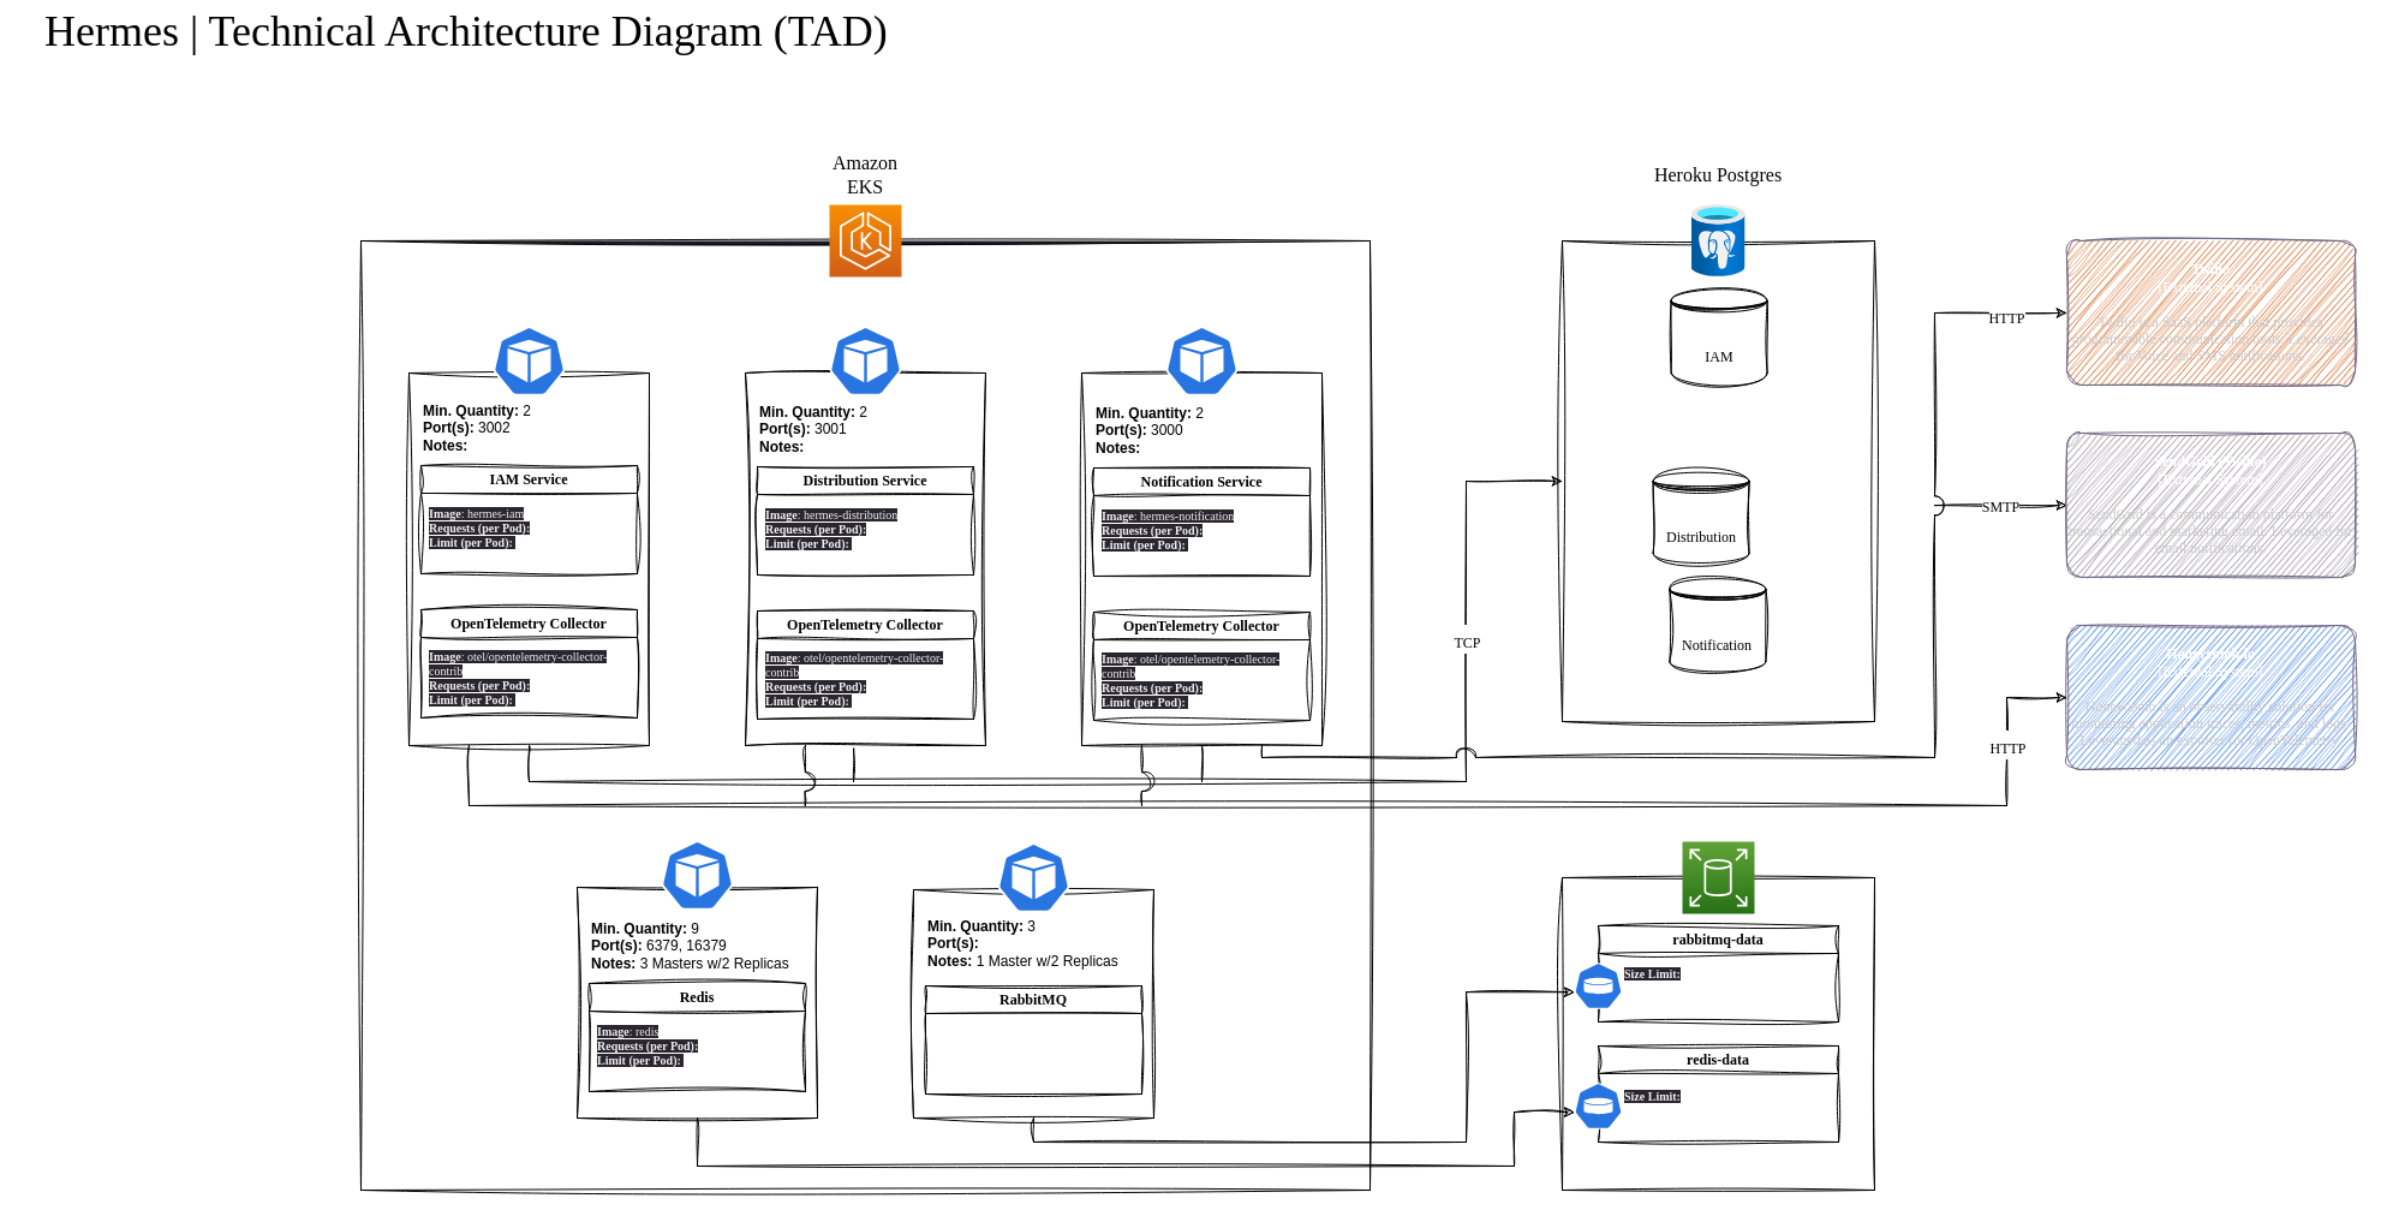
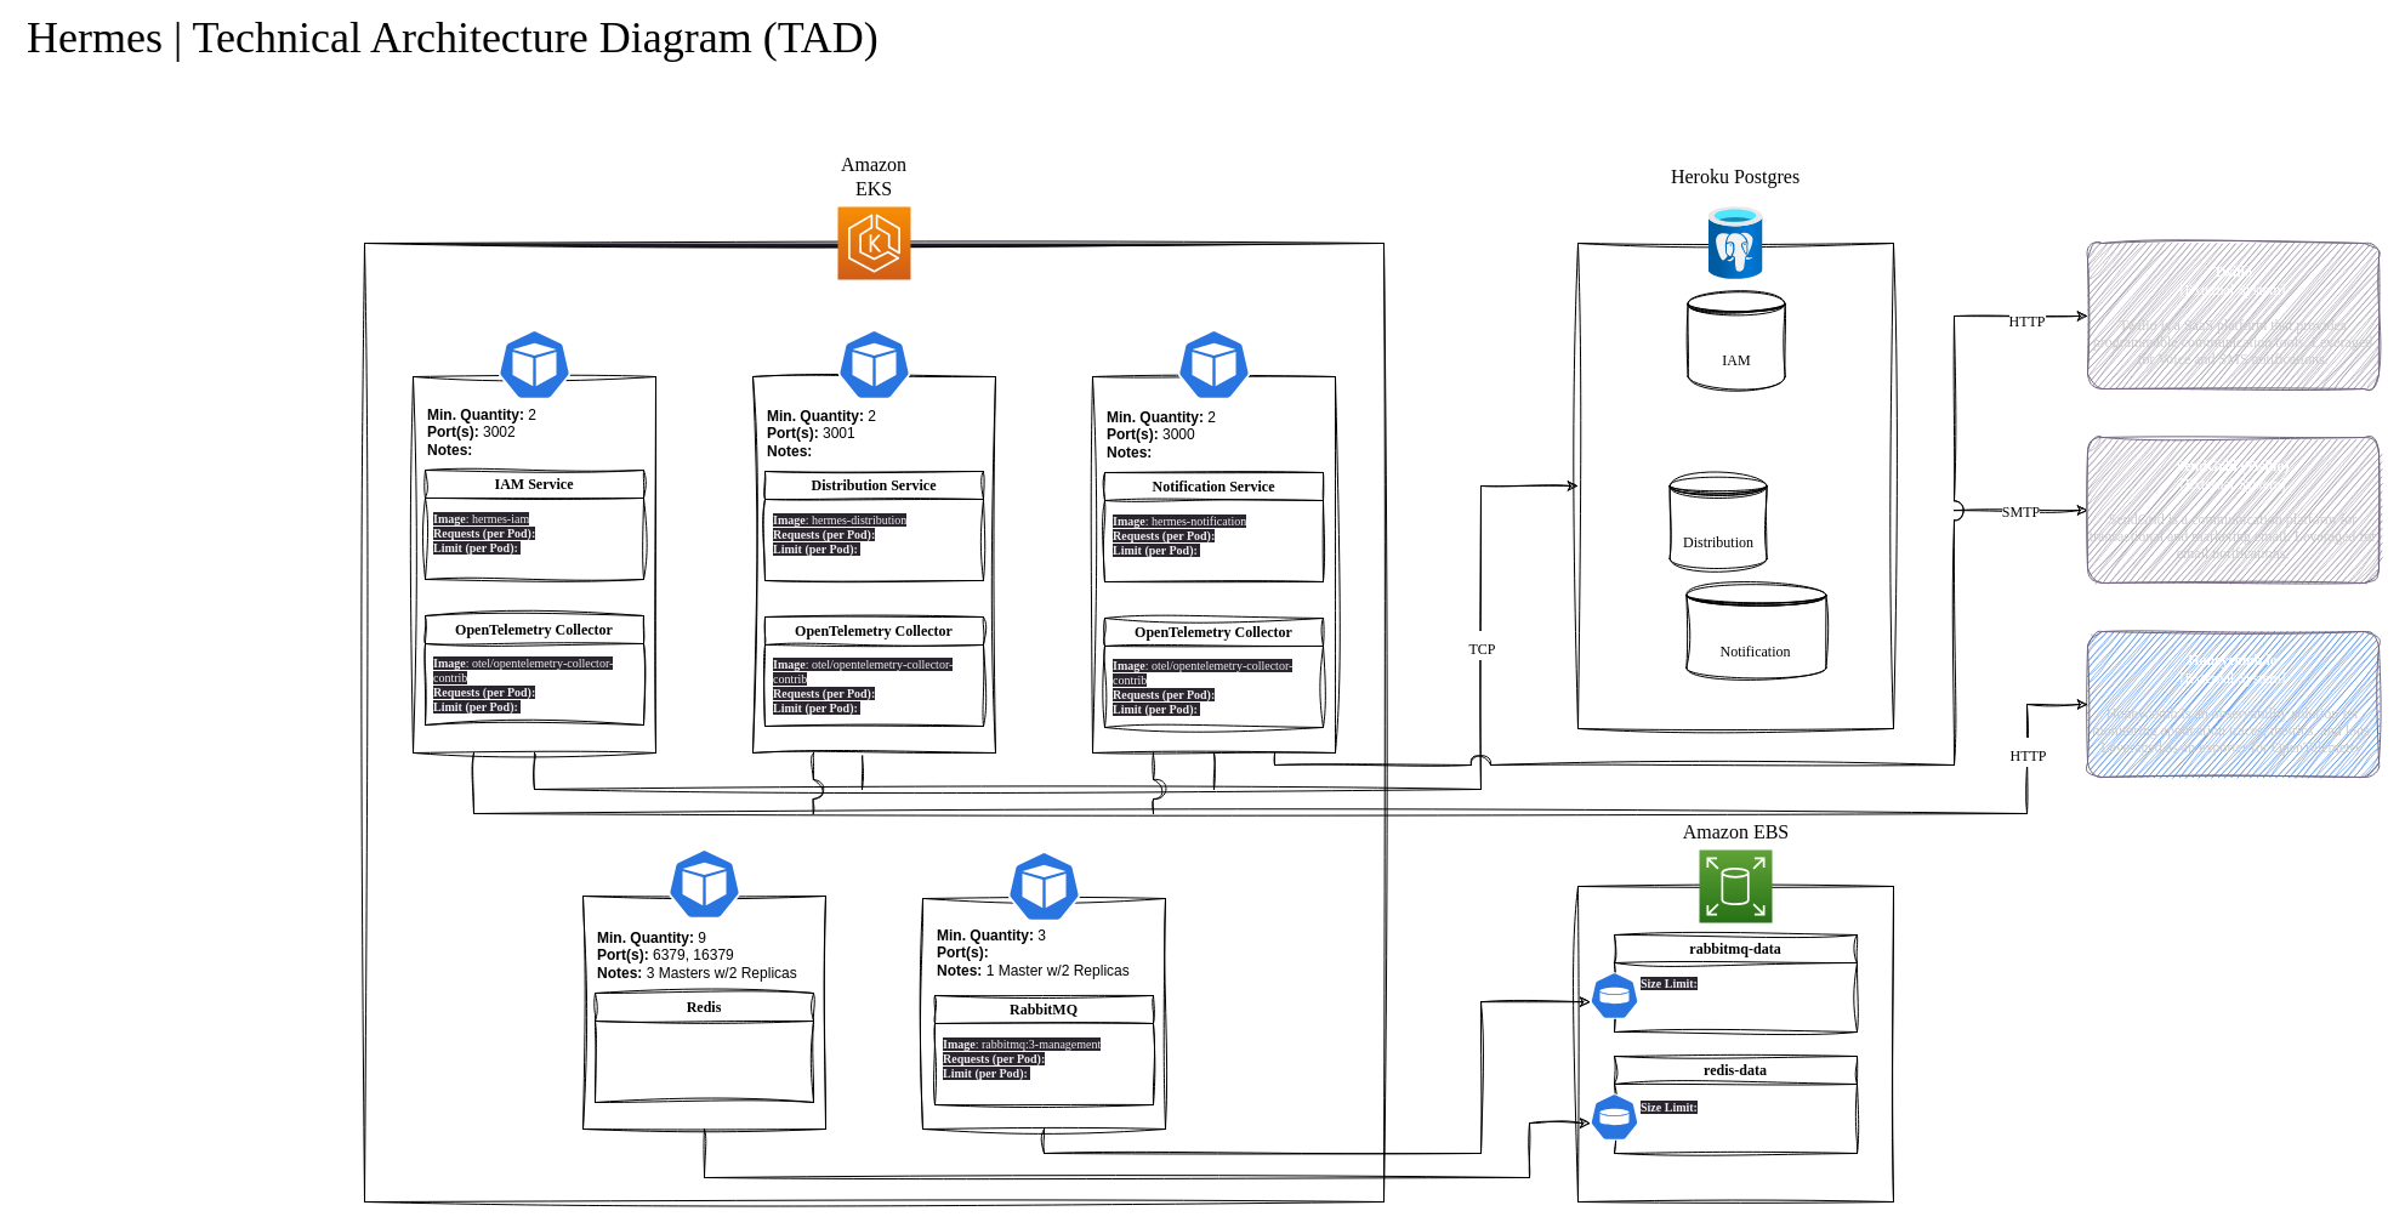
- <mxCell id="4" value="&lt;p style=&quot;line-height: 120%;&quot;&gt;&lt;font style=&quot;font-size: 36px;&quot; data-font-src=&quot;https://fonts.googleapis.com/css?family=Fredericka+the+Great&quot; face=&quot;Fredericka the Great&quot;&gt;Hermes | Technical Architecture Diagram (TAD)&lt;/font&gt;&lt;/p&gt;" style="text;html=1;strokeColor=none;fillColor=none;align=left;verticalAlign=middle;whiteSpace=wrap;rounded=0;sketch=1;curveFitting=1;jiggle=2;" parent="1" vertex="1"><mxGeometry x="35" y="15" width="840" height="30" as="geometry" /></mxCell>
+ <mxCell id="4" value="&lt;p style=&quot;line-height: 120%;&quot;&gt;&lt;font style=&quot;font-size: 36px;&quot; data-font-src=&quot;https://fonts.googleapis.com/css?family=Fredericka+the+Great&quot; face=&quot;Fredericka the Great&quot;&gt;Hermes | Technical Architecture Diagram (TAD)&lt;/font&gt;&lt;/p&gt;" style="text;html=1;strokeColor=none;fillColor=none;align=left;verticalAlign=middle;whiteSpace=wrap;rounded=0;sketch=1;curveFitting=1;jiggle=2;" parent="1" vertex="1"><mxGeometry x="20" y="20" width="840" height="30" as="geometry" /></mxCell>
- <mxCell id="57" value="&lt;font style=&quot;font-size: 12px;&quot;&gt;&lt;b style=&quot;font-size: 12px;&quot;&gt;Twilio&lt;/b&gt;&lt;/font&gt;&lt;div style=&quot;font-size: 12px;&quot;&gt;[External System]&lt;/div&gt;&lt;br style=&quot;font-size: 12px;&quot;&gt;&lt;div style=&quot;font-size: 12px;&quot;&gt;&lt;font style=&quot;font-size: 12px;&quot;&gt;&lt;font color=&quot;#cccccc&quot; style=&quot;font-size: 12px;&quot;&gt;Twilio is a SaaS platform that provides programmable communication tools. Leveraged for Voice and SMS notifications.&lt;/font&gt;&lt;/font&gt;&lt;/div&gt;" style="rounded=1;whiteSpace=wrap;html=1;labelBackgroundColor=none;fillColor=#d05c17;fontColor=#ffffff;align=center;arcSize=10;strokeColor=#736782;metaEdit=1;resizable=0;points=[[0.25,0,0],[0.5,0,0],[0.75,0,0],[1,0.25,0],[1,0.5,0],[1,0.75,0],[0.75,1,0],[0.5,1,0],[0.25,1,0],[0,0.75,0],[0,0.5,0],[0,0.25,0]];sketch=1;hachureGap=4;jiggle=2;curveFitting=1;fontFamily=Fredericka the Great;fontSource=https%3A%2F%2Ffonts.googleapis.com%2Fcss%3Ffamily%3DFredericka%2Bthe%2BGreat;fontSize=12;spacing=2;" parent="1" vertex="1"><mxGeometry x="1720" y="200" width="240" height="120" as="geometry" /></mxCell>
+ <mxCell id="57" value="&lt;font style=&quot;font-size: 12px;&quot;&gt;&lt;b style=&quot;font-size: 12px;&quot;&gt;Twilio&lt;/b&gt;&lt;/font&gt;&lt;div style=&quot;font-size: 12px;&quot;&gt;[External System]&lt;/div&gt;&lt;br style=&quot;font-size: 12px;&quot;&gt;&lt;div style=&quot;font-size: 12px;&quot;&gt;&lt;font style=&quot;font-size: 12px;&quot;&gt;&lt;font color=&quot;#cccccc&quot; style=&quot;font-size: 12px;&quot;&gt;Twilio is a SaaS platform that provides programmable communication tools. Leveraged for Voice and SMS notifications.&lt;/font&gt;&lt;/font&gt;&lt;/div&gt;" style="rounded=1;whiteSpace=wrap;html=1;labelBackgroundColor=none;fillColor=#8C8496;fontColor=#ffffff;align=center;arcSize=10;strokeColor=#736782;metaEdit=1;resizable=0;points=[[0.25,0,0],[0.5,0,0],[0.75,0,0],[1,0.25,0],[1,0.5,0],[1,0.75,0],[0.75,1,0],[0.5,1,0],[0.25,1,0],[0,0.75,0],[0,0.5,0],[0,0.25,0]];sketch=1;hachureGap=4;jiggle=2;curveFitting=1;fontFamily=Fredericka the Great;fontSource=https%3A%2F%2Ffonts.googleapis.com%2Fcss%3Ffamily%3DFredericka%2Bthe%2BGreat;fontSize=12;spacing=2;" parent="1" vertex="1"><mxGeometry x="1720" y="200" width="240" height="120" as="geometry" /></mxCell>
- <mxCell id="56" value="&lt;font style=&quot;font-size: 12px;&quot; data-font-src=&quot;https://fonts.googleapis.com/css?family=Fredericka+the+Great&quot; face=&quot;Fredericka the Great&quot;&gt;Notification&lt;/font&gt;" style="shape=datastore;whiteSpace=wrap;html=1;sketch=1;hachureGap=4;jiggle=2;curveFitting=1;fontFamily=Architects Daughter;fontSource=https%3A%2F%2Ffonts.googleapis.com%2Fcss%3Ffamily%3DArchitects%2BDaughter;fontSize=20;" parent="52" vertex="1"><mxGeometry x="89.38" y="280" width="80" height="80" as="geometry" /></mxCell>
+ <mxCell id="56" value="&lt;font style=&quot;font-size: 12px;&quot; data-font-src=&quot;https://fonts.googleapis.com/css?family=Fredericka+the+Great&quot; face=&quot;Fredericka the Great&quot;&gt;Notification&lt;/font&gt;" style="shape=datastore;whiteSpace=wrap;html=1;sketch=1;hachureGap=4;jiggle=2;curveFitting=1;fontFamily=Architects Daughter;fontSource=https%3A%2F%2Ffonts.googleapis.com%2Fcss%3Ffamily%3DArchitects%2BDaughter;fontSize=20;" parent="52" vertex="1"><mxGeometry x="89.38" y="280" width="115" height="80" as="geometry" /></mxCell>
+ <mxCell id="67" value="&lt;font style=&quot;font-size: 16px;&quot; data-font-src=&quot;https://fonts.googleapis.com/css?family=Architects+Daughter&quot; face=&quot;Fredericka the Great&quot;&gt;Amazon EBS&lt;/font&gt;" style="text;html=1;strokeColor=none;fillColor=none;align=center;verticalAlign=middle;whiteSpace=wrap;rounded=0;" parent="1" vertex="1"><mxGeometry x="1372.5" y="670" width="115" height="30" as="geometry" /></mxCell>
- <mxCell id="43" value="&lt;span style=&quot;color: rgb(240, 240, 240); font-family: &amp;quot;Fredericka the Great&amp;quot;; font-size: 10px; font-style: normal; font-variant-ligatures: normal; font-variant-caps: normal; letter-spacing: normal; orphans: 2; text-align: center; text-indent: 0px; text-transform: none; widows: 2; word-spacing: 0px; -webkit-text-stroke-width: 0px; background-color: rgb(42, 37, 47); text-decoration-thickness: initial; text-decoration-style: initial; text-decoration-color: initial; float: none; display: inline !important;&quot;&gt;&lt;b&gt;Image&lt;/b&gt;&lt;/span&gt;&lt;span style=&quot;color: rgb(240, 240, 240); font-family: &amp;quot;Fredericka the Great&amp;quot;; font-size: 10px; font-style: normal; font-variant-ligatures: normal; font-variant-caps: normal; font-weight: 400; letter-spacing: normal; orphans: 2; text-align: center; text-indent: 0px; text-transform: none; widows: 2; word-spacing: 0px; -webkit-text-stroke-width: 0px; background-color: rgb(42, 37, 47); text-decoration-thickness: initial; text-decoration-style: initial; text-decoration-color: initial; float: none; display: inline !important;&quot;&gt;: &lt;/span&gt;&lt;span style=&quot;color: rgb(240, 240, 240); font-family: &amp;quot;Fredericka the Great&amp;quot;; font-size: 10px; font-style: normal; font-variant-ligatures: normal; font-variant-caps: normal; letter-spacing: normal; orphans: 2; text-align: center; text-indent: 0px; text-transform: none; widows: 2; word-spacing: 0px; -webkit-text-stroke-width: 0px; background-color: rgb(42, 37, 47); text-decoration-thickness: initial; text-decoration-style: initial; text-decoration-color: initial; float: none; display: inline !important;&quot;&gt;redis&lt;br&gt;&lt;b&gt;Requests (per Pod):&lt;br&gt;Limit (per Pod):&lt;/b&gt;&amp;nbsp;&lt;br&gt;&lt;/span&gt;" style="text;whiteSpace=wrap;html=1;fontSize=10;fontFamily=Fredericka the Great;" parent="42" vertex="1"><mxGeometry x="5" y="28" width="170" height="62" as="geometry" /></mxCell>
+ <mxCell id="48" value="&lt;span style=&quot;color: rgb(240, 240, 240); font-family: &amp;quot;Fredericka the Great&amp;quot;; font-size: 10px; font-style: normal; font-variant-ligatures: normal; font-variant-caps: normal; letter-spacing: normal; orphans: 2; text-align: center; text-indent: 0px; text-transform: none; widows: 2; word-spacing: 0px; -webkit-text-stroke-width: 0px; background-color: rgb(42, 37, 47); text-decoration-thickness: initial; text-decoration-style: initial; text-decoration-color: initial; float: none; display: inline !important;&quot;&gt;&lt;b&gt;Image&lt;/b&gt;&lt;/span&gt;&lt;span style=&quot;color: rgb(240, 240, 240); font-family: &amp;quot;Fredericka the Great&amp;quot;; font-size: 10px; font-style: normal; font-variant-ligatures: normal; font-variant-caps: normal; font-weight: 400; letter-spacing: normal; orphans: 2; text-align: center; text-indent: 0px; text-transform: none; widows: 2; word-spacing: 0px; -webkit-text-stroke-width: 0px; background-color: rgb(42, 37, 47); text-decoration-thickness: initial; text-decoration-style: initial; text-decoration-color: initial; float: none; display: inline !important;&quot;&gt;: &lt;/span&gt;&lt;span style=&quot;color: rgb(240, 240, 240); font-family: &amp;quot;Fredericka the Great&amp;quot;; font-size: 10px; font-style: normal; font-variant-ligatures: normal; font-variant-caps: normal; letter-spacing: normal; orphans: 2; text-align: center; text-indent: 0px; text-transform: none; widows: 2; word-spacing: 0px; -webkit-text-stroke-width: 0px; background-color: rgb(42, 37, 47); text-decoration-thickness: initial; text-decoration-style: initial; text-decoration-color: initial; float: none; display: inline !important;&quot;&gt;rabbitmq:3-management&lt;br&gt;&lt;b&gt;Requests (per Pod):&lt;br&gt;Limit (per Pod):&lt;/b&gt;&amp;nbsp;&lt;br&gt;&lt;/span&gt;" style="text;whiteSpace=wrap;html=1;fontSize=10;fontFamily=Fredericka the Great;" parent="47" vertex="1"><mxGeometry x="5" y="28" width="170" height="62" as="geometry" /></mxCell>
